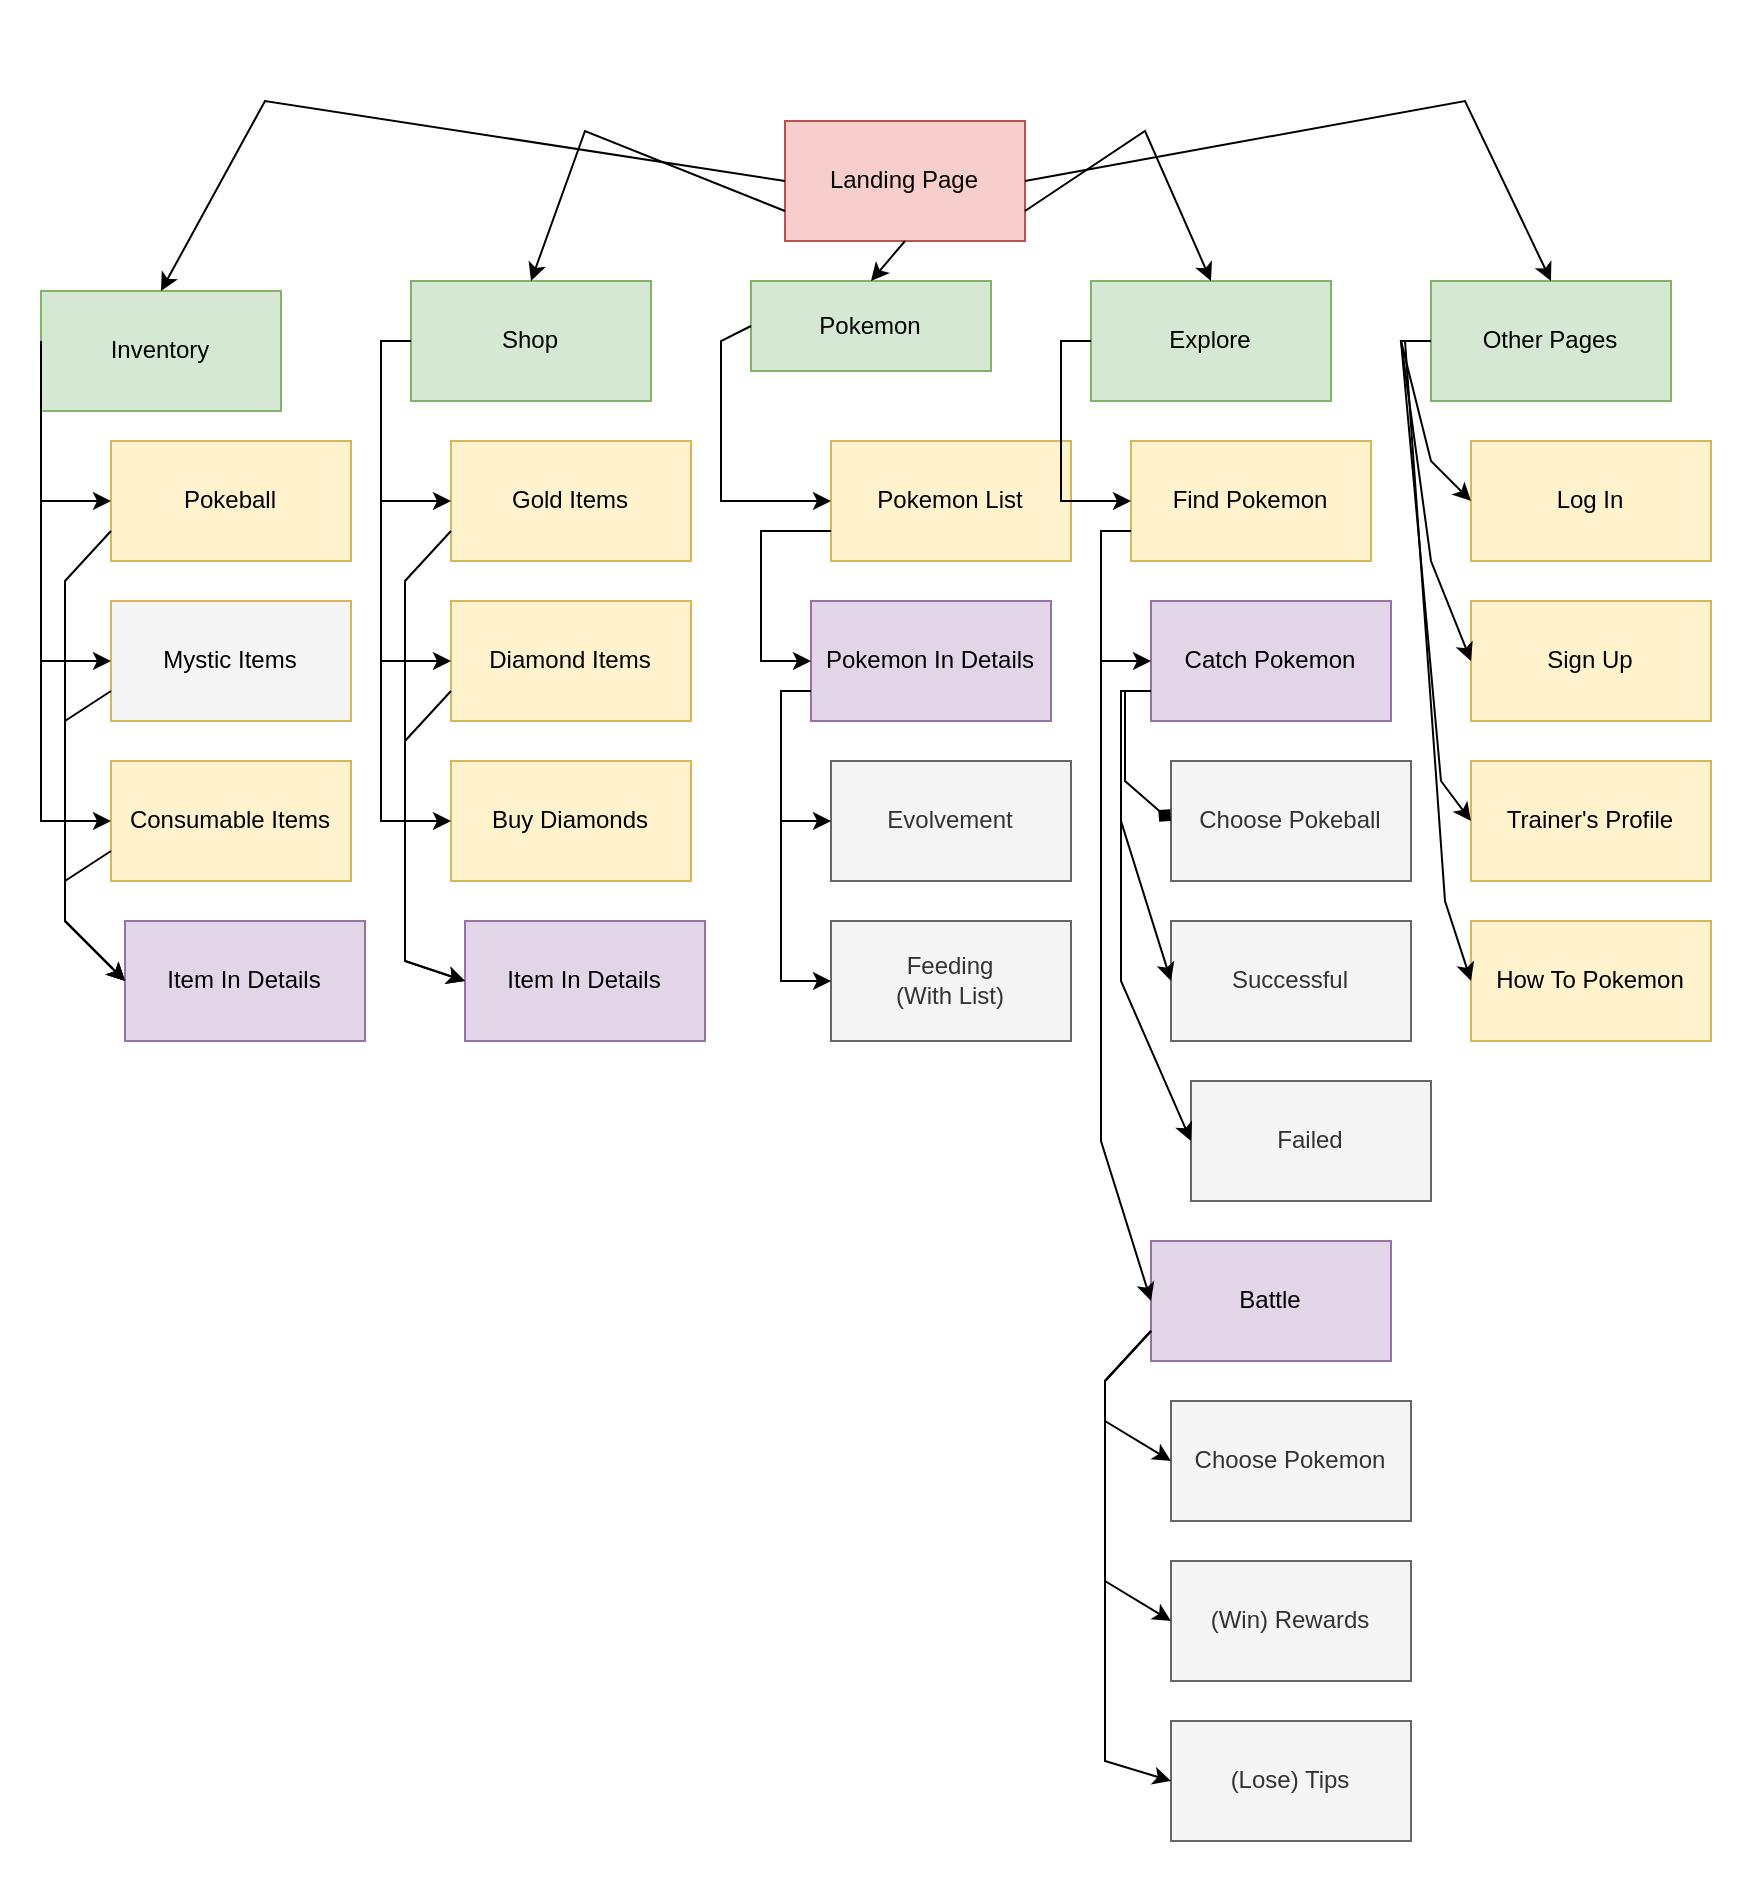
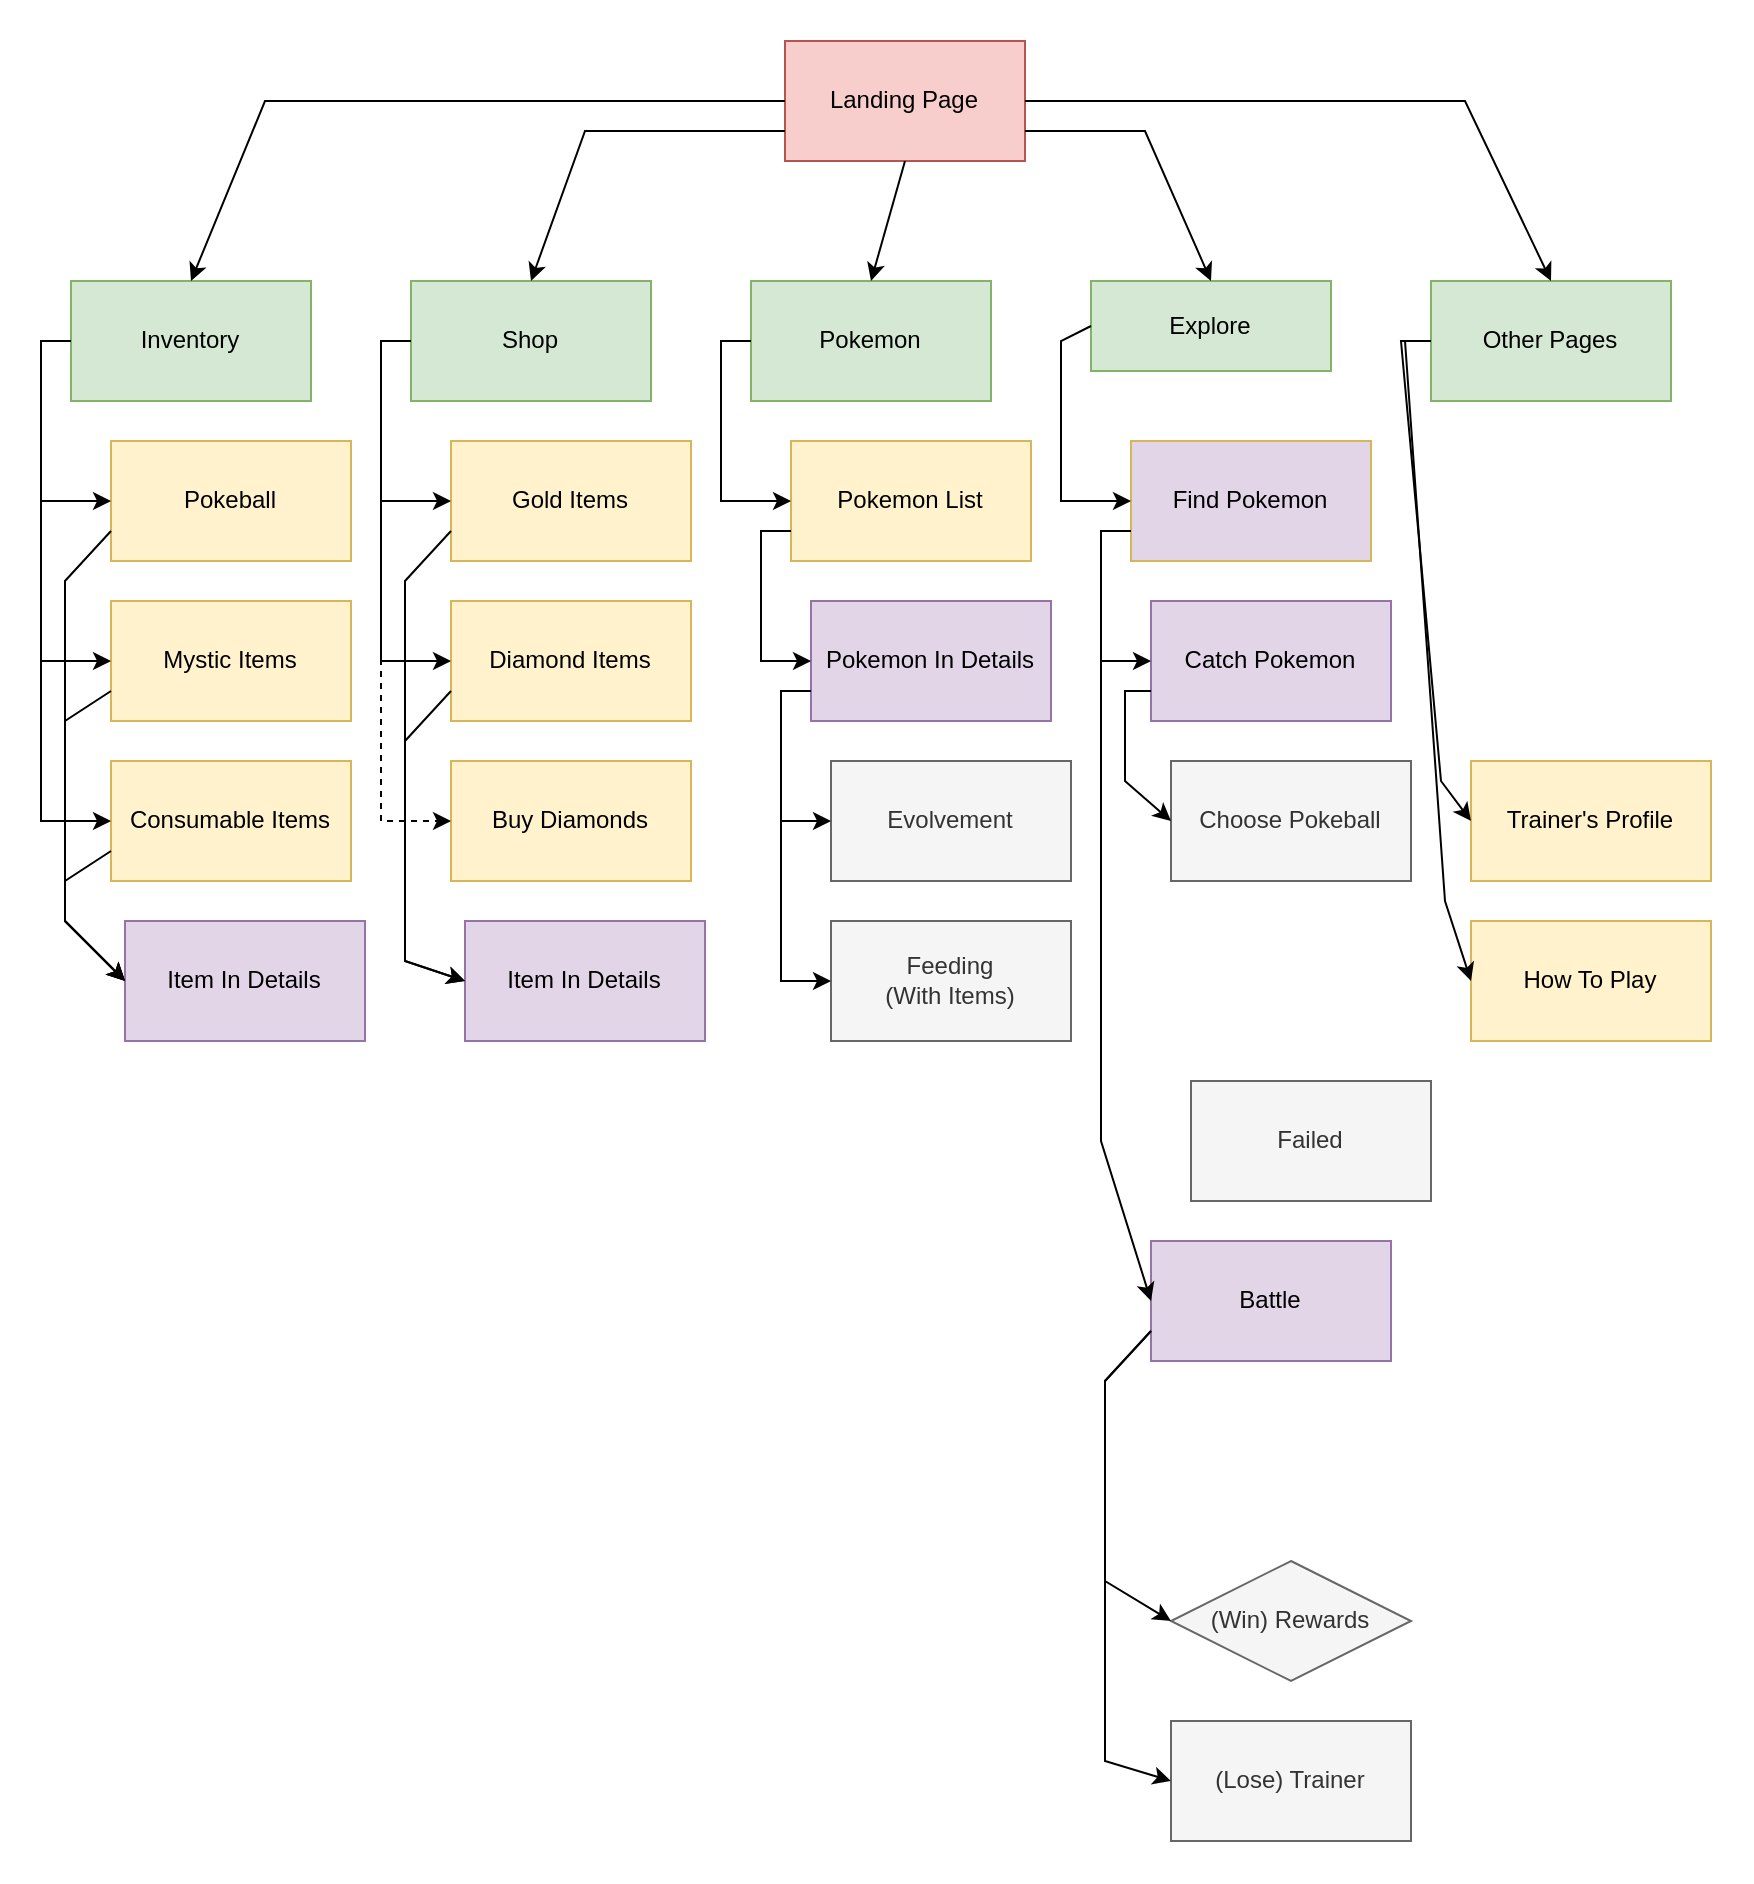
- <mxCell id="2" value="Landing Page" style="rounded=0;whiteSpace=wrap;html=1;fillColor=#f8cecc;strokeColor=#b85450;" vertex="1" parent="1"><mxGeometry x="392" y="60" width="120" height="60" as="geometry" /></mxCell>
+ <mxCell id="2" value="Landing Page" style="rounded=0;whiteSpace=wrap;html=1;fillColor=#f8cecc;strokeColor=#b85450;" vertex="1" parent="1"><mxGeometry x="392" y="20" width="120" height="60" as="geometry" /></mxCell>
- <mxCell id="7" value="Pokemon" style="rounded=0;whiteSpace=wrap;html=1;fillColor=#d5e8d4;strokeColor=#82b366;" vertex="1" parent="1"><mxGeometry x="375" y="140" width="120" height="45" as="geometry" /></mxCell>
+ <mxCell id="7" value="Pokemon" style="rounded=0;whiteSpace=wrap;html=1;fillColor=#d5e8d4;strokeColor=#82b366;" vertex="1" parent="1"><mxGeometry x="375" y="140" width="120" height="60" as="geometry" /></mxCell>
- <mxCell id="8" value="Explore" style="rounded=0;whiteSpace=wrap;html=1;fillColor=#d5e8d4;strokeColor=#82b366;" vertex="1" parent="1"><mxGeometry x="545" y="140" width="120" height="60" as="geometry" /></mxCell>
+ <mxCell id="8" value="Explore" style="rounded=0;whiteSpace=wrap;html=1;fillColor=#d5e8d4;strokeColor=#82b366;" vertex="1" parent="1"><mxGeometry x="545" y="140" width="120" height="45" as="geometry" /></mxCell>
- <mxCell id="6" value="Inventory" style="rounded=0;whiteSpace=wrap;html=1;fillColor=#d5e8d4;strokeColor=#82b366;" vertex="1" parent="1"><mxGeometry x="20" y="145" width="120" height="60" as="geometry" /></mxCell>
+ <mxCell id="6" value="Inventory" style="rounded=0;whiteSpace=wrap;html=1;fillColor=#d5e8d4;strokeColor=#82b366;" vertex="1" parent="1"><mxGeometry x="35" y="140" width="120" height="60" as="geometry" /></mxCell>
- <mxCell id="50" value="" style="endArrow=classic;html=1;rounded=0;exitX=0;exitY=0.5;exitDx=0;exitDy=0;entryX=0;entryY=0.5;entryDx=0;entryDy=0;" edge="1" parent="1" source="5" target="3"><mxGeometry width="50" height="50" relative="1" as="geometry"><mxPoint x="770" y="570" as="sourcePoint" /><mxPoint x="820" y="520" as="targetPoint" /><Array as="points"><mxPoint x="700" y="170" /><mxPoint x="715" y="230" /></Array></mxGeometry></mxCell>
- <mxCell id="18" value="Pokemon List" style="rounded=0;whiteSpace=wrap;html=1;fillColor=#fff2cc;strokeColor=#d6b656;" vertex="1" parent="1"><mxGeometry x="415" y="220" width="120" height="60" as="geometry" /></mxCell>
+ <mxCell id="18" value="Pokemon List" style="rounded=0;whiteSpace=wrap;html=1;fillColor=#fff2cc;strokeColor=#d6b656;" vertex="1" parent="1"><mxGeometry x="395" y="220" width="120" height="60" as="geometry" /></mxCell>
- <mxCell id="19" value="Find Pokemon" style="rounded=0;whiteSpace=wrap;html=1;fillColor=#fff2cc;strokeColor=#d6b656;" vertex="1" parent="1"><mxGeometry x="565" y="220" width="120" height="60" as="geometry" /></mxCell>
+ <mxCell id="19" value="Find Pokemon" style="rounded=0;whiteSpace=wrap;html=1;fillColor=#e1d5e7;strokeColor=#d6b656;" vertex="1" parent="1"><mxGeometry x="565" y="220" width="120" height="60" as="geometry" /></mxCell>
- <mxCell id="3" value="Log In" style="rounded=0;whiteSpace=wrap;html=1;fillColor=#fff2cc;strokeColor=#d6b656;" vertex="1" parent="1"><mxGeometry x="735" y="220" width="120" height="60" as="geometry" /></mxCell>
- <mxCell id="51" value="" style="endArrow=classic;html=1;rounded=0;exitX=0;exitY=0.5;exitDx=0;exitDy=0;entryX=0;entryY=0.5;entryDx=0;entryDy=0;" edge="1" parent="1" source="5" target="4"><mxGeometry width="50" height="50" relative="1" as="geometry"><mxPoint x="800" y="550" as="sourcePoint" /><mxPoint x="850" y="500" as="targetPoint" /><Array as="points"><mxPoint x="700" y="170" /><mxPoint x="715" y="280" /></Array></mxGeometry></mxCell>
- <mxCell id="11" value="Mystic Items" style="rounded=0;whiteSpace=wrap;html=1;fillColor=#f5f5f5;strokeColor=#d6b656;" vertex="1" parent="1"><mxGeometry x="55" y="300" width="120" height="60" as="geometry" /></mxCell>
+ <mxCell id="11" value="Mystic Items" style="rounded=0;whiteSpace=wrap;html=1;fillColor=#fff2cc;strokeColor=#d6b656;" vertex="1" parent="1"><mxGeometry x="55" y="300" width="120" height="60" as="geometry" /></mxCell>
- <mxCell id="4" value="Sign Up" style="rounded=0;whiteSpace=wrap;html=1;fillColor=#fff2cc;strokeColor=#d6b656;" vertex="1" parent="1"><mxGeometry x="735" y="300" width="120" height="60" as="geometry" /></mxCell>
- <mxCell id="38" value="" style="endArrow=classic;html=1;rounded=0;exitX=0;exitY=0.5;exitDx=0;exitDy=0;entryX=0;entryY=0.5;entryDx=0;entryDy=0;" edge="1" parent="1" source="9" target="14"><mxGeometry width="50" height="50" relative="1" as="geometry"><mxPoint x="180" y="510" as="sourcePoint" /><mxPoint x="230" y="460" as="targetPoint" /><Array as="points"><mxPoint x="190" y="170" /><mxPoint x="190" y="410" /></Array></mxGeometry></mxCell>
+ <mxCell id="38" value="" style="endArrow=classic;html=1;rounded=0;exitX=0;exitY=0.5;exitDx=0;exitDy=0;entryX=0;entryY=0.5;entryDx=0;entryDy=0;dashed=1;" edge="1" parent="1" source="9" target="14"><mxGeometry width="50" height="50" relative="1" as="geometry"><mxPoint x="180" y="510" as="sourcePoint" /><mxPoint x="230" y="460" as="targetPoint" /><Array as="points"><mxPoint x="190" y="170" /><mxPoint x="190" y="410" /></Array></mxGeometry></mxCell>
- <mxCell id="65" value="" style="endArrow=diamond;html=1;rounded=0;exitX=0;exitY=0.75;exitDx=0;exitDy=0;entryX=0;entryY=0.5;entryDx=0;entryDy=0;" edge="1" parent="1" source="20" target="62"><mxGeometry width="50" height="50" relative="1" as="geometry"><mxPoint x="432" y="740" as="sourcePoint" /><mxPoint x="482" y="690" as="targetPoint" /><Array as="points"><mxPoint x="562" y="345" /><mxPoint x="562" y="390" /></Array></mxGeometry></mxCell>
+ <mxCell id="65" value="" style="endArrow=classic;html=1;rounded=0;exitX=0;exitY=0.75;exitDx=0;exitDy=0;entryX=0;entryY=0.5;entryDx=0;entryDy=0;" edge="1" parent="1" source="20" target="62"><mxGeometry width="50" height="50" relative="1" as="geometry"><mxPoint x="432" y="740" as="sourcePoint" /><mxPoint x="482" y="690" as="targetPoint" /><Array as="points"><mxPoint x="562" y="345" /><mxPoint x="562" y="390" /></Array></mxGeometry></mxCell>
- <mxCell id="45" value="" style="endArrow=classic;html=1;rounded=0;exitX=0;exitY=0.75;exitDx=0;exitDy=0;entryX=0;entryY=0.5;entryDx=0;entryDy=0;" edge="1" parent="1" source="20" target="22"><mxGeometry width="50" height="50" relative="1" as="geometry"><mxPoint x="500" y="600" as="sourcePoint" /><mxPoint x="550" y="550" as="targetPoint" /><Array as="points"><mxPoint x="560" y="345" /><mxPoint x="560" y="410" /></Array></mxGeometry></mxCell>
- <mxCell id="17" value="Feeding &lt;br&gt;(With List)" style="rounded=0;whiteSpace=wrap;html=1;fillColor=#f5f5f5;fontColor=#333333;strokeColor=#666666;" vertex="1" parent="1"><mxGeometry x="415" y="460" width="120" height="60" as="geometry" /></mxCell>
+ <mxCell id="17" value="Feeding &lt;br&gt;(With Items)" style="rounded=0;whiteSpace=wrap;html=1;fillColor=#f5f5f5;fontColor=#333333;strokeColor=#666666;" vertex="1" parent="1"><mxGeometry x="415" y="460" width="120" height="60" as="geometry" /></mxCell>
- <mxCell id="22" value="Successful" style="rounded=0;whiteSpace=wrap;html=1;fillColor=#f5f5f5;fontColor=#333333;strokeColor=#666666;" vertex="1" parent="1"><mxGeometry x="585" y="460" width="120" height="60" as="geometry" /></mxCell>
- <mxCell id="53" value="How To Pokemon" style="rounded=0;whiteSpace=wrap;html=1;fillColor=#fff2cc;strokeColor=#d6b656;" vertex="1" parent="1"><mxGeometry x="735" y="460" width="120" height="60" as="geometry" /></mxCell>
+ <mxCell id="53" value="How To Play" style="rounded=0;whiteSpace=wrap;html=1;fillColor=#fff2cc;strokeColor=#d6b656;" vertex="1" parent="1"><mxGeometry x="735" y="460" width="120" height="60" as="geometry" /></mxCell>
- <mxCell id="46" value="" style="endArrow=classic;html=1;rounded=0;exitX=0;exitY=0.75;exitDx=0;exitDy=0;entryX=0;entryY=0.5;entryDx=0;entryDy=0;" edge="1" parent="1" source="20" target="25"><mxGeometry width="50" height="50" relative="1" as="geometry"><mxPoint x="510" y="630" as="sourcePoint" /><mxPoint x="560" y="580" as="targetPoint" /><Array as="points"><mxPoint x="560" y="345" /><mxPoint x="560" y="490" /></Array></mxGeometry></mxCell>
- <mxCell id="64" value="" style="endArrow=classic;html=1;rounded=0;entryX=0;entryY=0.5;entryDx=0;entryDy=0;exitX=0;exitY=0.75;exitDx=0;exitDy=0;" edge="1" parent="1" source="21" target="63"><mxGeometry width="50" height="50" relative="1" as="geometry"><mxPoint x="402" y="770" as="sourcePoint" /><mxPoint x="452" y="720" as="targetPoint" /><Array as="points"><mxPoint x="552" y="690" /><mxPoint x="552" y="710" /></Array></mxGeometry></mxCell>
- <mxCell id="63" value="Choose Pokemon" style="rounded=0;whiteSpace=wrap;html=1;fillColor=#f5f5f5;fontColor=#333333;strokeColor=#666666;" vertex="1" parent="1"><mxGeometry x="585" y="700" width="120" height="60" as="geometry" /></mxCell>
- <mxCell id="23" value="(Win) Rewards" style="rounded=0;whiteSpace=wrap;html=1;fillColor=#f5f5f5;fontColor=#333333;strokeColor=#666666;" vertex="1" parent="1"><mxGeometry x="585" y="780" width="120" height="60" as="geometry" /></mxCell>
+ <mxCell id="23" value="(Win) Rewards" style="rhombus;whiteSpace=wrap;html=1;fillColor=#f5f5f5;fontColor=#333333;strokeColor=#666666;" vertex="1" parent="1"><mxGeometry x="585" y="780" width="120" height="60" as="geometry" /></mxCell>
- <mxCell id="24" value="(Lose) Tips" style="rounded=0;whiteSpace=wrap;html=1;fillColor=#f5f5f5;fontColor=#333333;strokeColor=#666666;" vertex="1" parent="1"><mxGeometry x="585" y="860" width="120" height="60" as="geometry" /></mxCell>
+ <mxCell id="24" value="(Lose) Trainer" style="rounded=0;whiteSpace=wrap;html=1;fillColor=#f5f5f5;fontColor=#333333;strokeColor=#666666;" vertex="1" parent="1"><mxGeometry x="585" y="860" width="120" height="60" as="geometry" /></mxCell>
